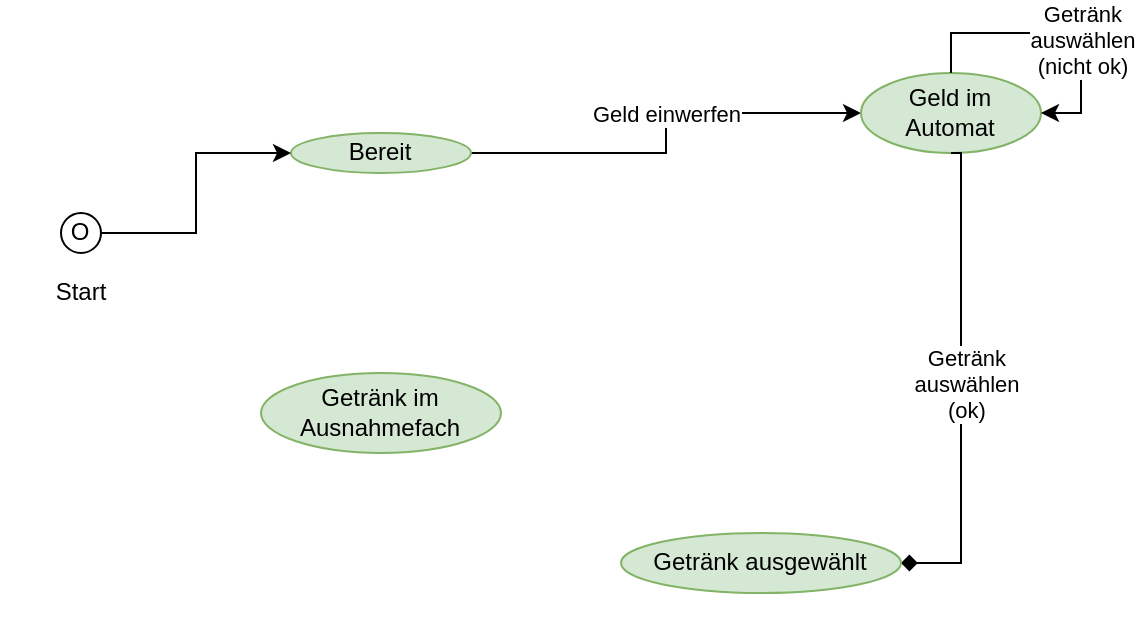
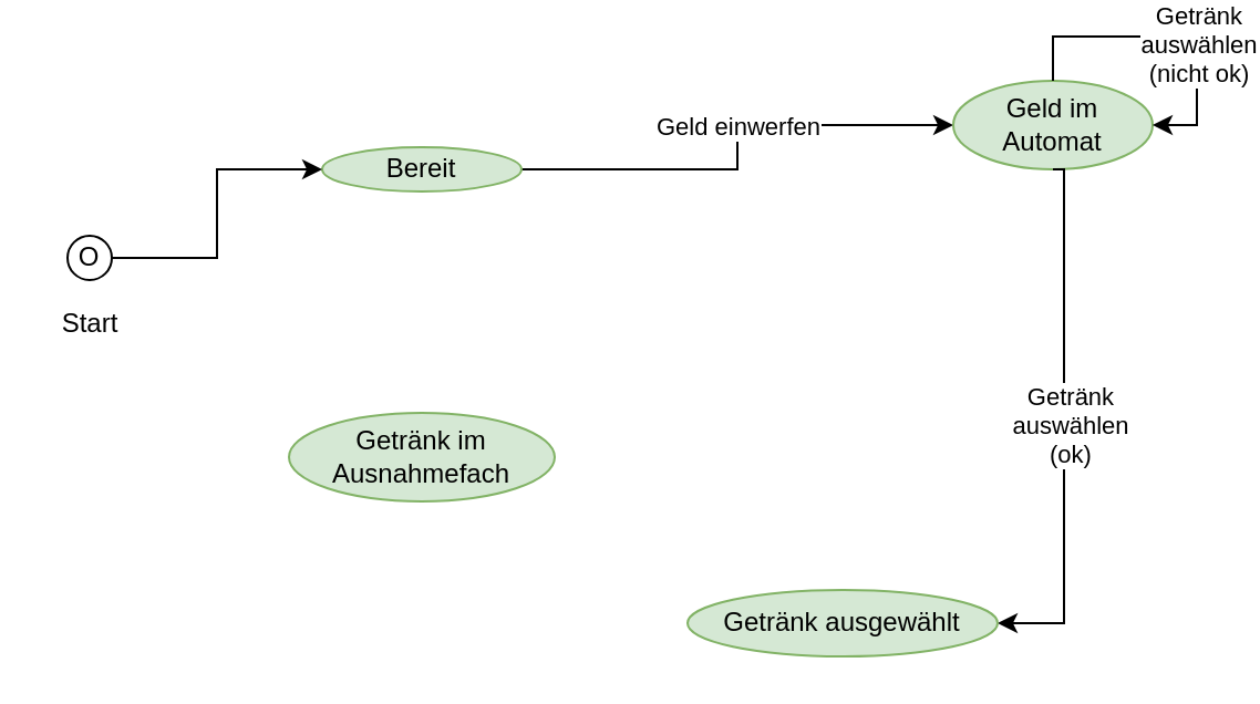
- <mxCell id="6" style="edgeStyle=orthogonalEdgeStyle;rounded=0;orthogonalLoop=1;jettySize=auto;html=1;entryX=1;entryY=0.5;entryDx=0;entryDy=0;exitX=0.5;exitY=1;exitDx=0;exitDy=0;endArrow=diamond;" edge="1" parent="1" source="5" target="8"><mxGeometry relative="1" as="geometry"><mxPoint x="480" y="189.93" as="sourcePoint" /><Array as="points"><mxPoint x="480" y="60" /><mxPoint x="480" y="265" /></Array></mxGeometry></mxCell>
+ <mxCell id="6" style="edgeStyle=orthogonalEdgeStyle;rounded=0;orthogonalLoop=1;jettySize=auto;html=1;entryX=1;entryY=0.5;entryDx=0;entryDy=0;exitX=0.5;exitY=1;exitDx=0;exitDy=0;" edge="1" parent="1" source="5" target="8"><mxGeometry relative="1" as="geometry"><mxPoint x="480" y="189.93" as="sourcePoint" /><Array as="points"><mxPoint x="480" y="60" /><mxPoint x="480" y="265" /></Array></mxGeometry></mxCell>
